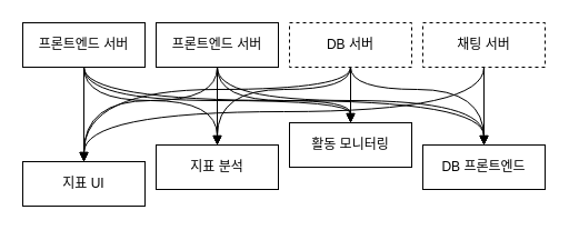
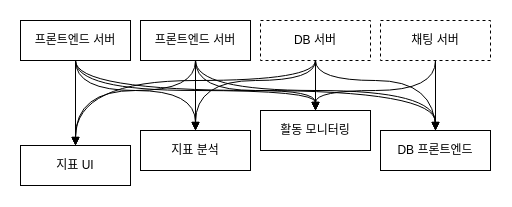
+ <mxCell id="18" style="edgeStyle=orthogonalEdgeStyle;rounded=0;orthogonalLoop=1;jettySize=auto;html=1;entryX=0.5;entryY=0;entryDx=0;entryDy=0;curved=1;endArrow=block;endFill=1;" edge="1" parent="1" source="20" target="23"><mxGeometry relative="1" as="geometry"><Array as="points"><mxPoint x="435" y="90" /><mxPoint x="315" y="90" /></Array></mxGeometry></mxCell>
- <mxCell id="15" style="edgeStyle=orthogonalEdgeStyle;rounded=0;orthogonalLoop=1;jettySize=auto;html=1;entryX=0.5;entryY=0;entryDx=0;entryDy=0;curved=1;" edge="1" parent="1" source="16" target="24"><mxGeometry relative="1" as="geometry"><Array as="points"><mxPoint x="315" y="80" /><mxPoint x="435" y="80" /></Array></mxGeometry></mxCell>
+ <mxCell id="15" style="edgeStyle=orthogonalEdgeStyle;rounded=0;orthogonalLoop=1;jettySize=auto;html=1;entryX=0.5;entryY=0;entryDx=0;entryDy=0;curved=1;endArrow=none;" edge="1" parent="1" source="16" target="24"><mxGeometry relative="1" as="geometry"><Array as="points"><mxPoint x="315" y="80" /><mxPoint x="435" y="80" /></Array></mxGeometry></mxCell>
- <mxCell id="19" style="edgeStyle=orthogonalEdgeStyle;rounded=0;orthogonalLoop=1;jettySize=auto;html=1;entryX=0.5;entryY=0;entryDx=0;entryDy=0;curved=1;endArrow=block;endFill=1;" edge="1" parent="1" source="20" target="21"><mxGeometry relative="1" as="geometry"><Array as="points"><mxPoint x="435" y="100" /><mxPoint x="75" y="100" /></Array></mxGeometry></mxCell>
